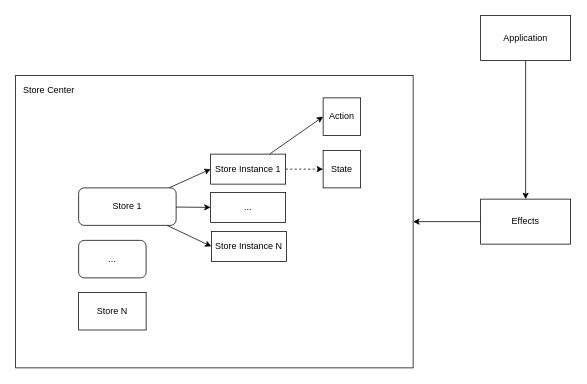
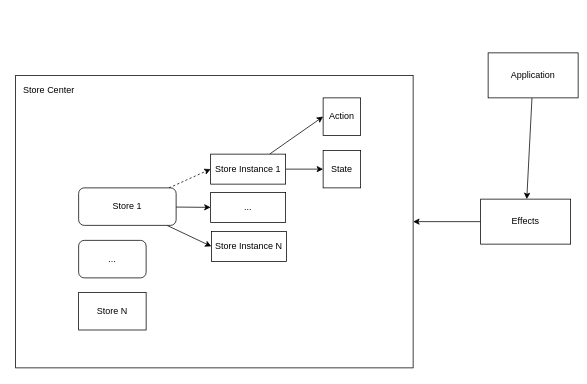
- <mxCell id="4" value="Application" style="rounded=0;whiteSpace=wrap;html=1;" vertex="1" parent="1"><mxGeometry x="640" y="20" width="120" height="60" as="geometry" /></mxCell>
+ <mxCell id="4" value="Application" style="rounded=0;whiteSpace=wrap;html=1;" vertex="1" parent="1"><mxGeometry x="650" y="70" width="120" height="60" as="geometry" /></mxCell>
- <mxCell id="9" style="edgeStyle=none;html=1;entryX=0;entryY=0.5;entryDx=0;entryDy=0;dashed=1;" edge="1" parent="1" source="11" target="16"><mxGeometry relative="1" as="geometry" /></mxCell>
+ <mxCell id="9" style="edgeStyle=none;html=1;entryX=0;entryY=0.5;entryDx=0;entryDy=0;" edge="1" parent="1" source="11" target="16"><mxGeometry relative="1" as="geometry" /></mxCell>
- <mxCell id="5" style="edgeStyle=none;html=1;entryX=0;entryY=0.5;entryDx=0;entryDy=0;" edge="1" parent="1" source="8" target="11"><mxGeometry relative="1" as="geometry" /></mxCell>
+ <mxCell id="5" style="edgeStyle=none;html=1;entryX=0;entryY=0.5;entryDx=0;entryDy=0;dashed=1;" edge="1" parent="1" source="8" target="11"><mxGeometry relative="1" as="geometry" /></mxCell>
